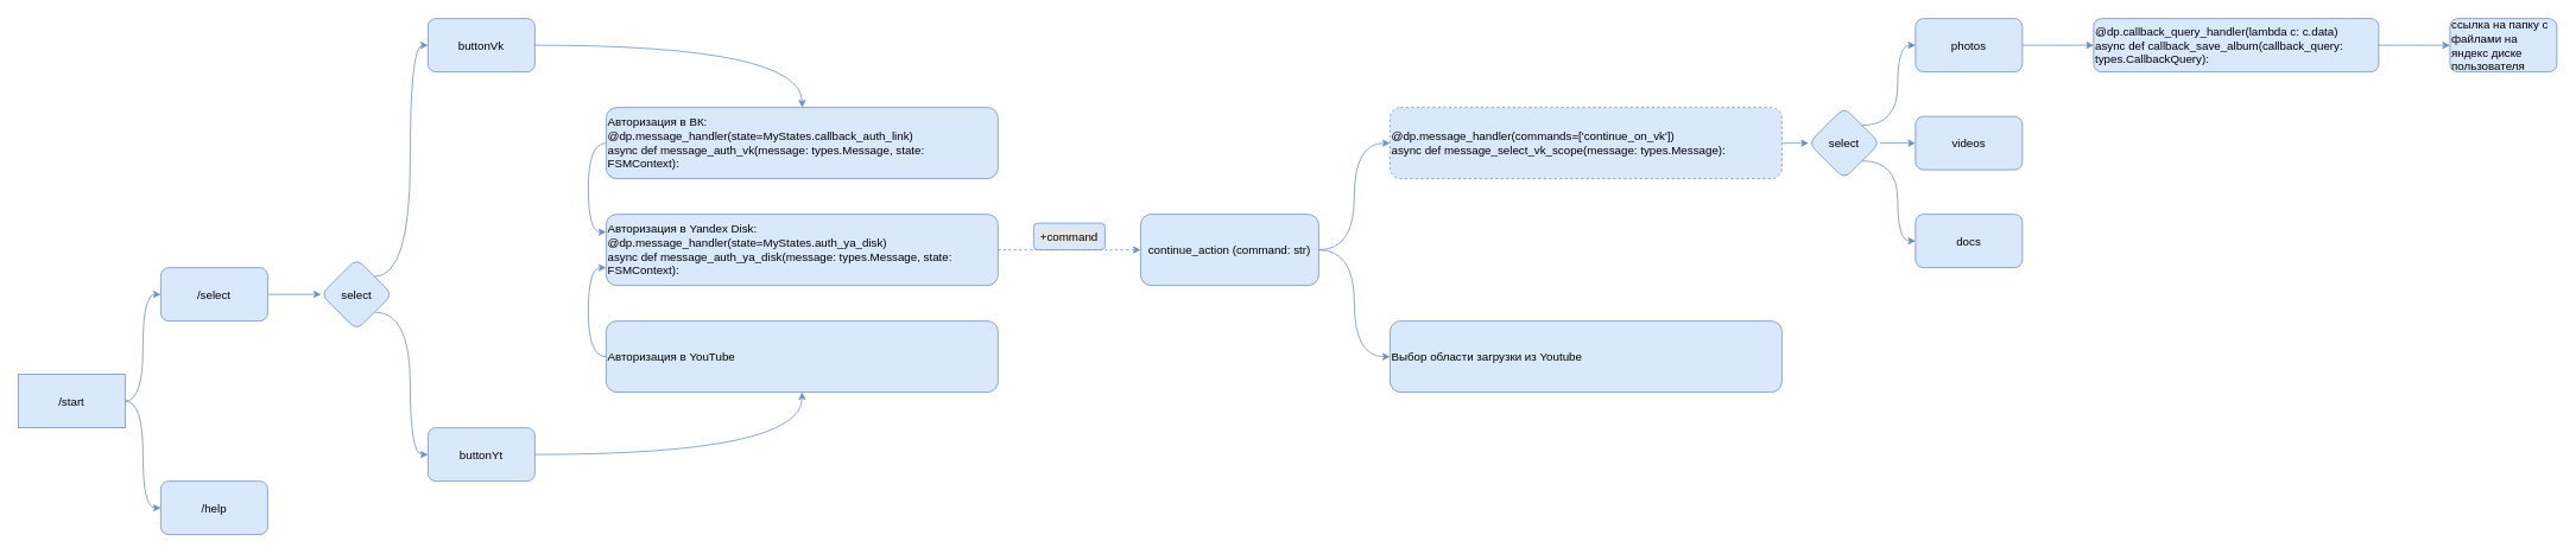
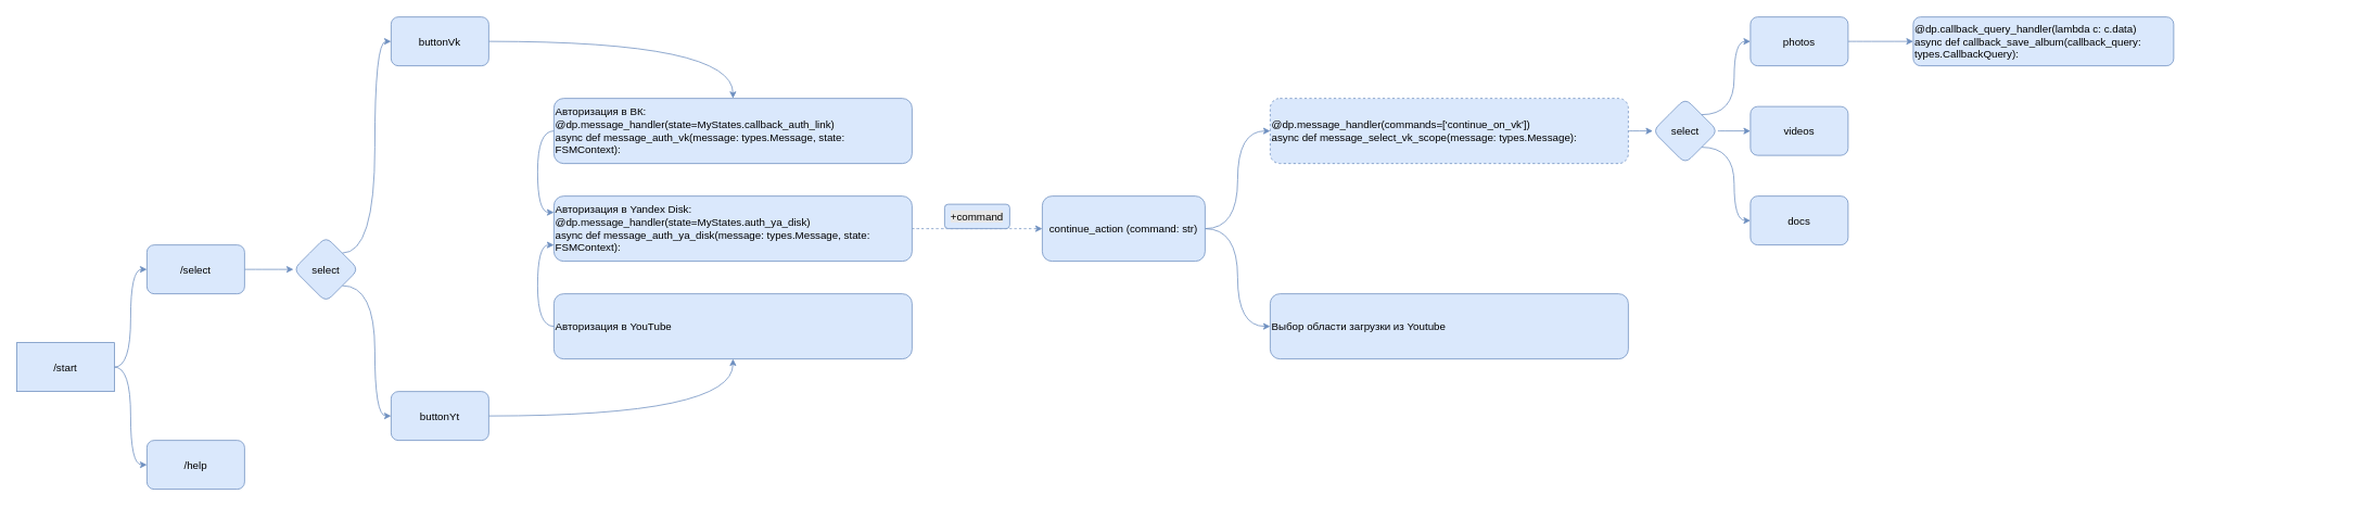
- <mxCell id="30" value="" style="edgeStyle=orthogonalEdgeStyle;orthogonalLoop=1;jettySize=auto;html=1;fontSize=13;curved=1;fillColor=#dae8fc;strokeColor=#6c8ebf;fontColor=#000000;" parent="1" source="31" target="32" edge="1"><mxGeometry relative="1" as="geometry" /></mxCell>
- <mxCell id="32" value="ссылка на папку с файлами на яндекс диске пользователя" style="whiteSpace=wrap;html=1;align=left;fontSize=13;rounded=1;fillColor=#dae8fc;strokeColor=#6c8ebf;fontColor=#000000;" parent="1" vertex="1"><mxGeometry x="2750" y="20" width="120" height="60" as="geometry" /></mxCell>
